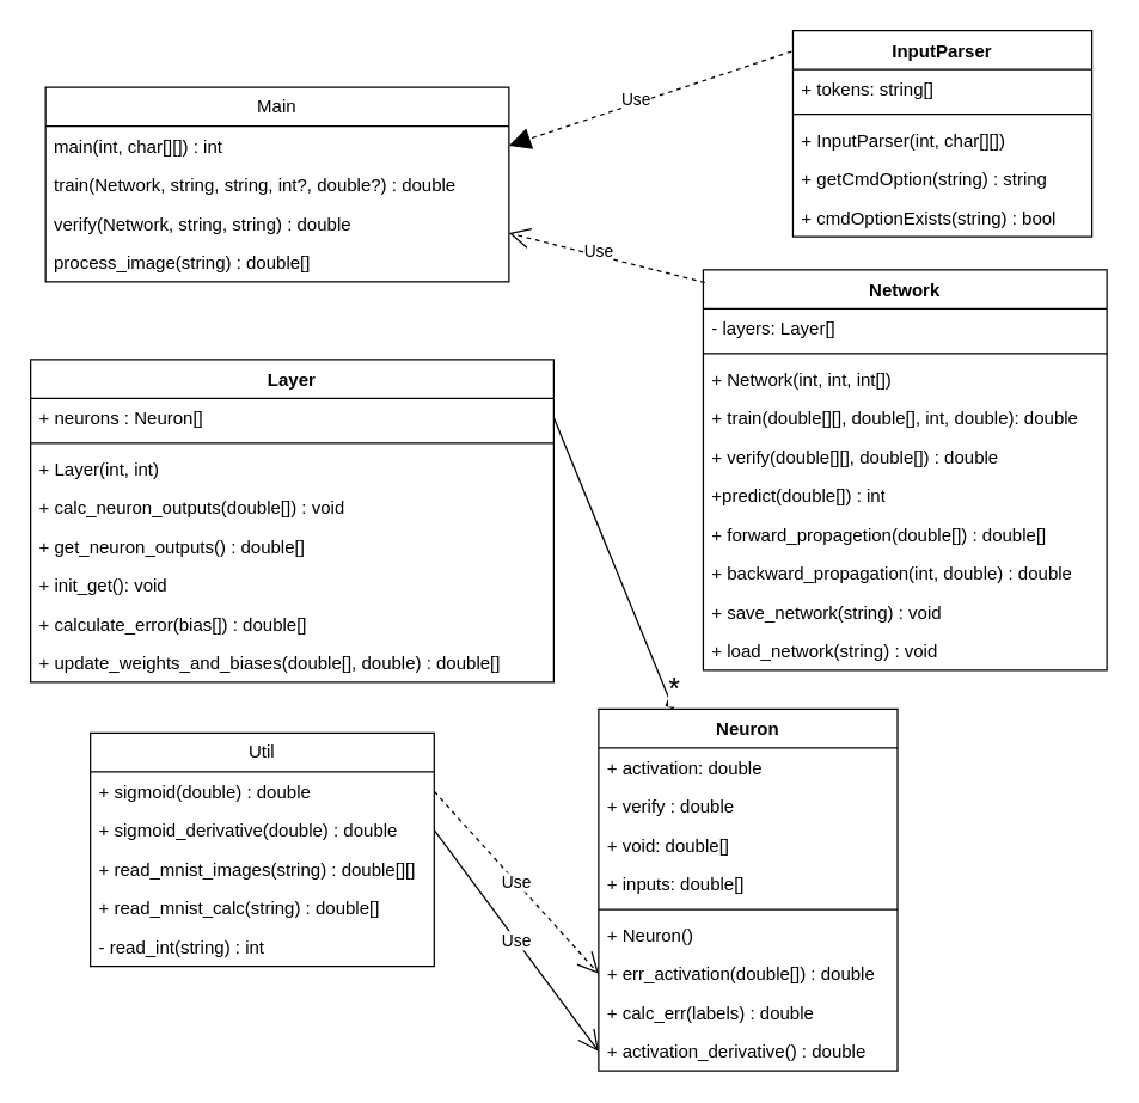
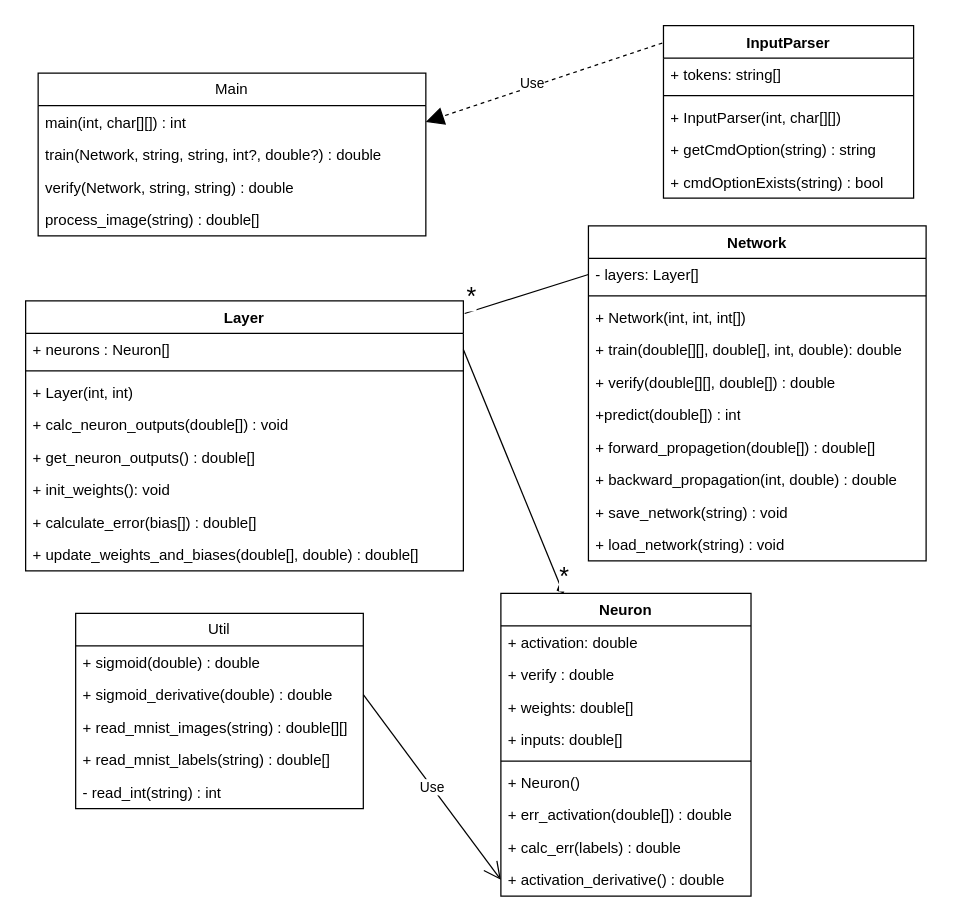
- <mxCell id="49" value="Use" style="endArrow=open;endSize=12;dashed=1;html=1;rounded=0;entryX=1;entryY=0.75;entryDx=0;entryDy=0;exitX=0.004;exitY=0.032;exitDx=0;exitDy=0;exitPerimeter=0;" parent="1" source="2" target="44" edge="1"><mxGeometry x="0.099" y="-3" width="160" relative="1" as="geometry"><mxPoint x="370" y="70" as="sourcePoint" /><mxPoint x="970" y="600" as="targetPoint" /><mxPoint as="offset" /></mxGeometry></mxCell>
+ <mxCell id="22" value="" style="endArrow=none;html=1;rounded=0;entryX=0;entryY=0.5;entryDx=0;entryDy=0;exitX=1.003;exitY=0.047;exitDx=0;exitDy=0;exitPerimeter=0;" parent="1" source="13" target="3" edge="1"><mxGeometry relative="1" as="geometry"><mxPoint x="310" y="250" as="sourcePoint" /><mxPoint x="470" y="250" as="targetPoint" /></mxGeometry></mxCell>
+ <mxCell id="23" value="&lt;sub&gt;&lt;font style=&quot;font-size: 20px;&quot;&gt;*&lt;/font&gt;&lt;/sub&gt;" style="edgeLabel;resizable=0;html=1;align=left;verticalAlign=bottom;" parent="22" connectable="0" vertex="1"><mxGeometry x="-1" relative="1" as="geometry" /></mxCell>
- <mxCell id="19" value="+ init_get(): void" style="text;strokeColor=none;fillColor=none;align=left;verticalAlign=top;spacingLeft=4;spacingRight=4;overflow=hidden;rotatable=0;points=[[0,0.5],[1,0.5]];portConstraint=eastwest;whiteSpace=wrap;html=1;" vertex="1" parent="13"><mxGeometry y="138" width="350" height="26" as="geometry" /></mxCell>
+ <mxCell id="19" value="+ init_weights(): void" style="text;strokeColor=none;fillColor=none;align=left;verticalAlign=top;spacingLeft=4;spacingRight=4;overflow=hidden;rotatable=0;points=[[0,0.5],[1,0.5]];portConstraint=eastwest;whiteSpace=wrap;html=1;" vertex="1" parent="13"><mxGeometry y="138" width="350" height="26" as="geometry" /></mxCell>
- <mxCell id="27" value="+ void: double[]" style="text;strokeColor=none;fillColor=none;align=left;verticalAlign=top;spacingLeft=4;spacingRight=4;overflow=hidden;rotatable=0;points=[[0,0.5],[1,0.5]];portConstraint=eastwest;whiteSpace=wrap;html=1;" vertex="1" parent="24"><mxGeometry y="78" width="200" height="26" as="geometry" /></mxCell>
+ <mxCell id="27" value="+ weights: double[]" style="text;strokeColor=none;fillColor=none;align=left;verticalAlign=top;spacingLeft=4;spacingRight=4;overflow=hidden;rotatable=0;points=[[0,0.5],[1,0.5]];portConstraint=eastwest;whiteSpace=wrap;html=1;" vertex="1" parent="24"><mxGeometry y="78" width="200" height="26" as="geometry" /></mxCell>
- <mxCell id="43" value="Use" style="endArrow=open;endSize=12;dashed=1;html=1;rounded=0;exitX=1;exitY=0.5;exitDx=0;exitDy=0;entryX=0;entryY=0.5;entryDx=0;entryDy=0;" parent="1" source="37" target="31" edge="1"><mxGeometry width="160" relative="1" as="geometry"><mxPoint x="330" y="690" as="sourcePoint" /><mxPoint x="490" y="690" as="targetPoint" /></mxGeometry></mxCell>
- <mxCell id="40" value="+ read_mnist_calc(string) : double[]" style="text;strokeColor=none;fillColor=none;align=left;verticalAlign=top;spacingLeft=4;spacingRight=4;overflow=hidden;rotatable=0;points=[[0,0.5],[1,0.5]];portConstraint=eastwest;whiteSpace=wrap;html=1;" vertex="1" parent="36"><mxGeometry y="104" width="230" height="26" as="geometry" /></mxCell>
+ <mxCell id="40" value="+ read_mnist_labels(string) : double[]" style="text;strokeColor=none;fillColor=none;align=left;verticalAlign=top;spacingLeft=4;spacingRight=4;overflow=hidden;rotatable=0;points=[[0,0.5],[1,0.5]];portConstraint=eastwest;whiteSpace=wrap;html=1;" vertex="1" parent="36"><mxGeometry y="104" width="230" height="26" as="geometry" /></mxCell>
